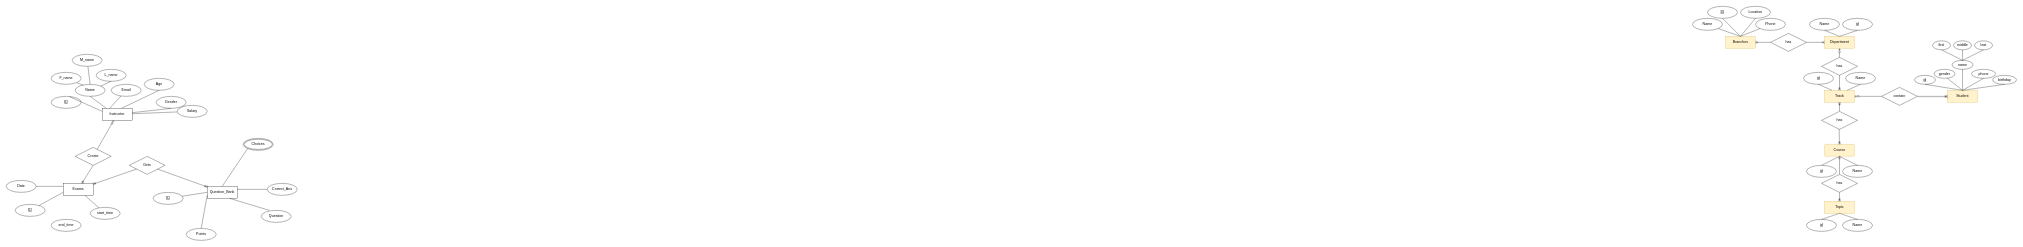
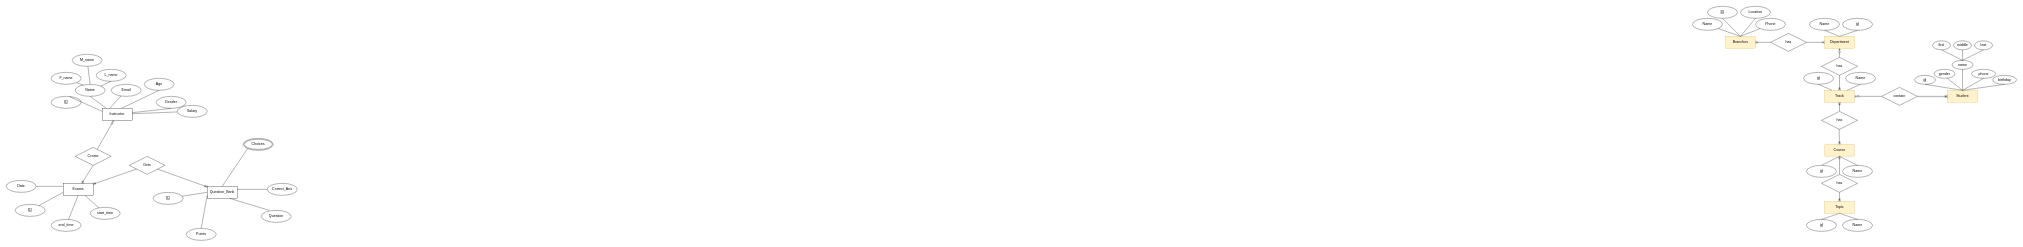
+ <mxCell id="31" value="" style="endArrow=none;html=1;rounded=0;entryX=0.5;entryY=1;entryDx=0;entryDy=0;" parent="1" source="28" target="26" edge="1"><mxGeometry relative="1" as="geometry"><mxPoint x="140" y="620" as="sourcePoint" /><mxPoint x="300" y="620" as="targetPoint" /></mxGeometry></mxCell>
